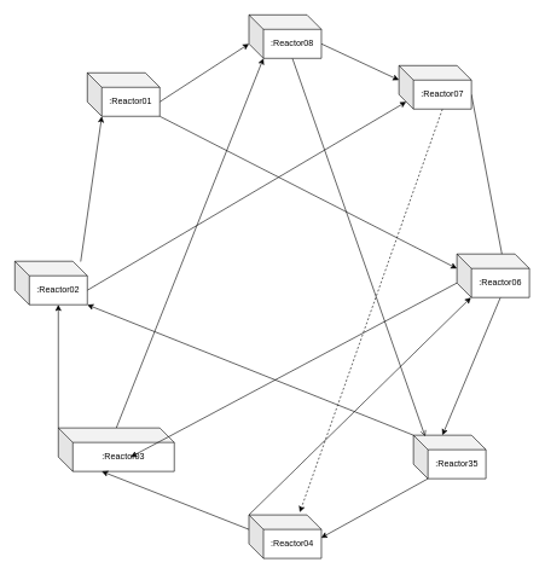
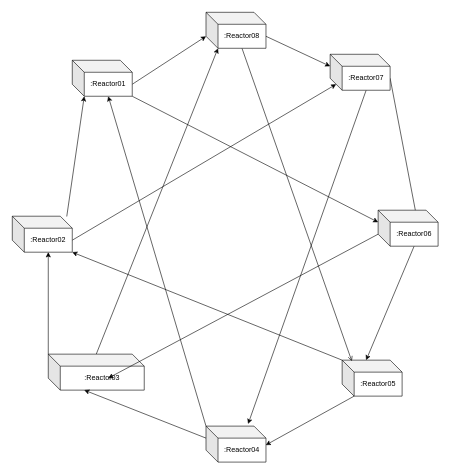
- <mxCell id="21" style="edgeStyle=none;rounded=0;orthogonalLoop=1;jettySize=auto;html=1;exitX=0;exitY=0;exitDx=60;exitDy=60;exitPerimeter=0;entryX=0.702;entryY=-0.061;entryDx=0;entryDy=0;entryPerimeter=0;dashed=1;" edge="1" parent="1" source="22" target="13"><mxGeometry relative="1" as="geometry" /></mxCell>
+ <mxCell id="21" style="edgeStyle=none;rounded=0;orthogonalLoop=1;jettySize=auto;html=1;exitX=0;exitY=0;exitDx=60;exitDy=60;exitPerimeter=0;entryX=0.702;entryY=-0.061;entryDx=0;entryDy=0;entryPerimeter=0;" edge="1" parent="1" source="22" target="13"><mxGeometry relative="1" as="geometry" /></mxCell>
- <mxCell id="12" style="edgeStyle=none;rounded=0;orthogonalLoop=1;jettySize=auto;html=1;exitX=0;exitY=0;exitDx=0;exitDy=0;exitPerimeter=0;" edge="1" parent="1" source="13" target="19"><mxGeometry relative="1" as="geometry" /></mxCell>
+ <mxCell id="12" style="edgeStyle=none;rounded=0;orthogonalLoop=1;jettySize=auto;html=1;exitX=0;exitY=0;exitDx=0;exitDy=0;exitPerimeter=0;entryX=0;entryY=0;entryDx=60;entryDy=60;entryPerimeter=0;" edge="1" parent="1" source="13" target="7"><mxGeometry relative="1" as="geometry" /></mxCell>
- <mxCell id="16" value=":Reactor35" style="shape=cube;whiteSpace=wrap;html=1;boundedLbl=1;backgroundOutline=1;darkOpacity=0.05;darkOpacity2=0.1;" vertex="1" parent="1"><mxGeometry x="570" y="600" width="100" height="60" as="geometry" /></mxCell>
+ <mxCell id="16" value=":Reactor05" style="shape=cube;whiteSpace=wrap;html=1;boundedLbl=1;backgroundOutline=1;darkOpacity=0.05;darkOpacity2=0.1;" vertex="1" parent="1"><mxGeometry x="570" y="600" width="100" height="60" as="geometry" /></mxCell>
